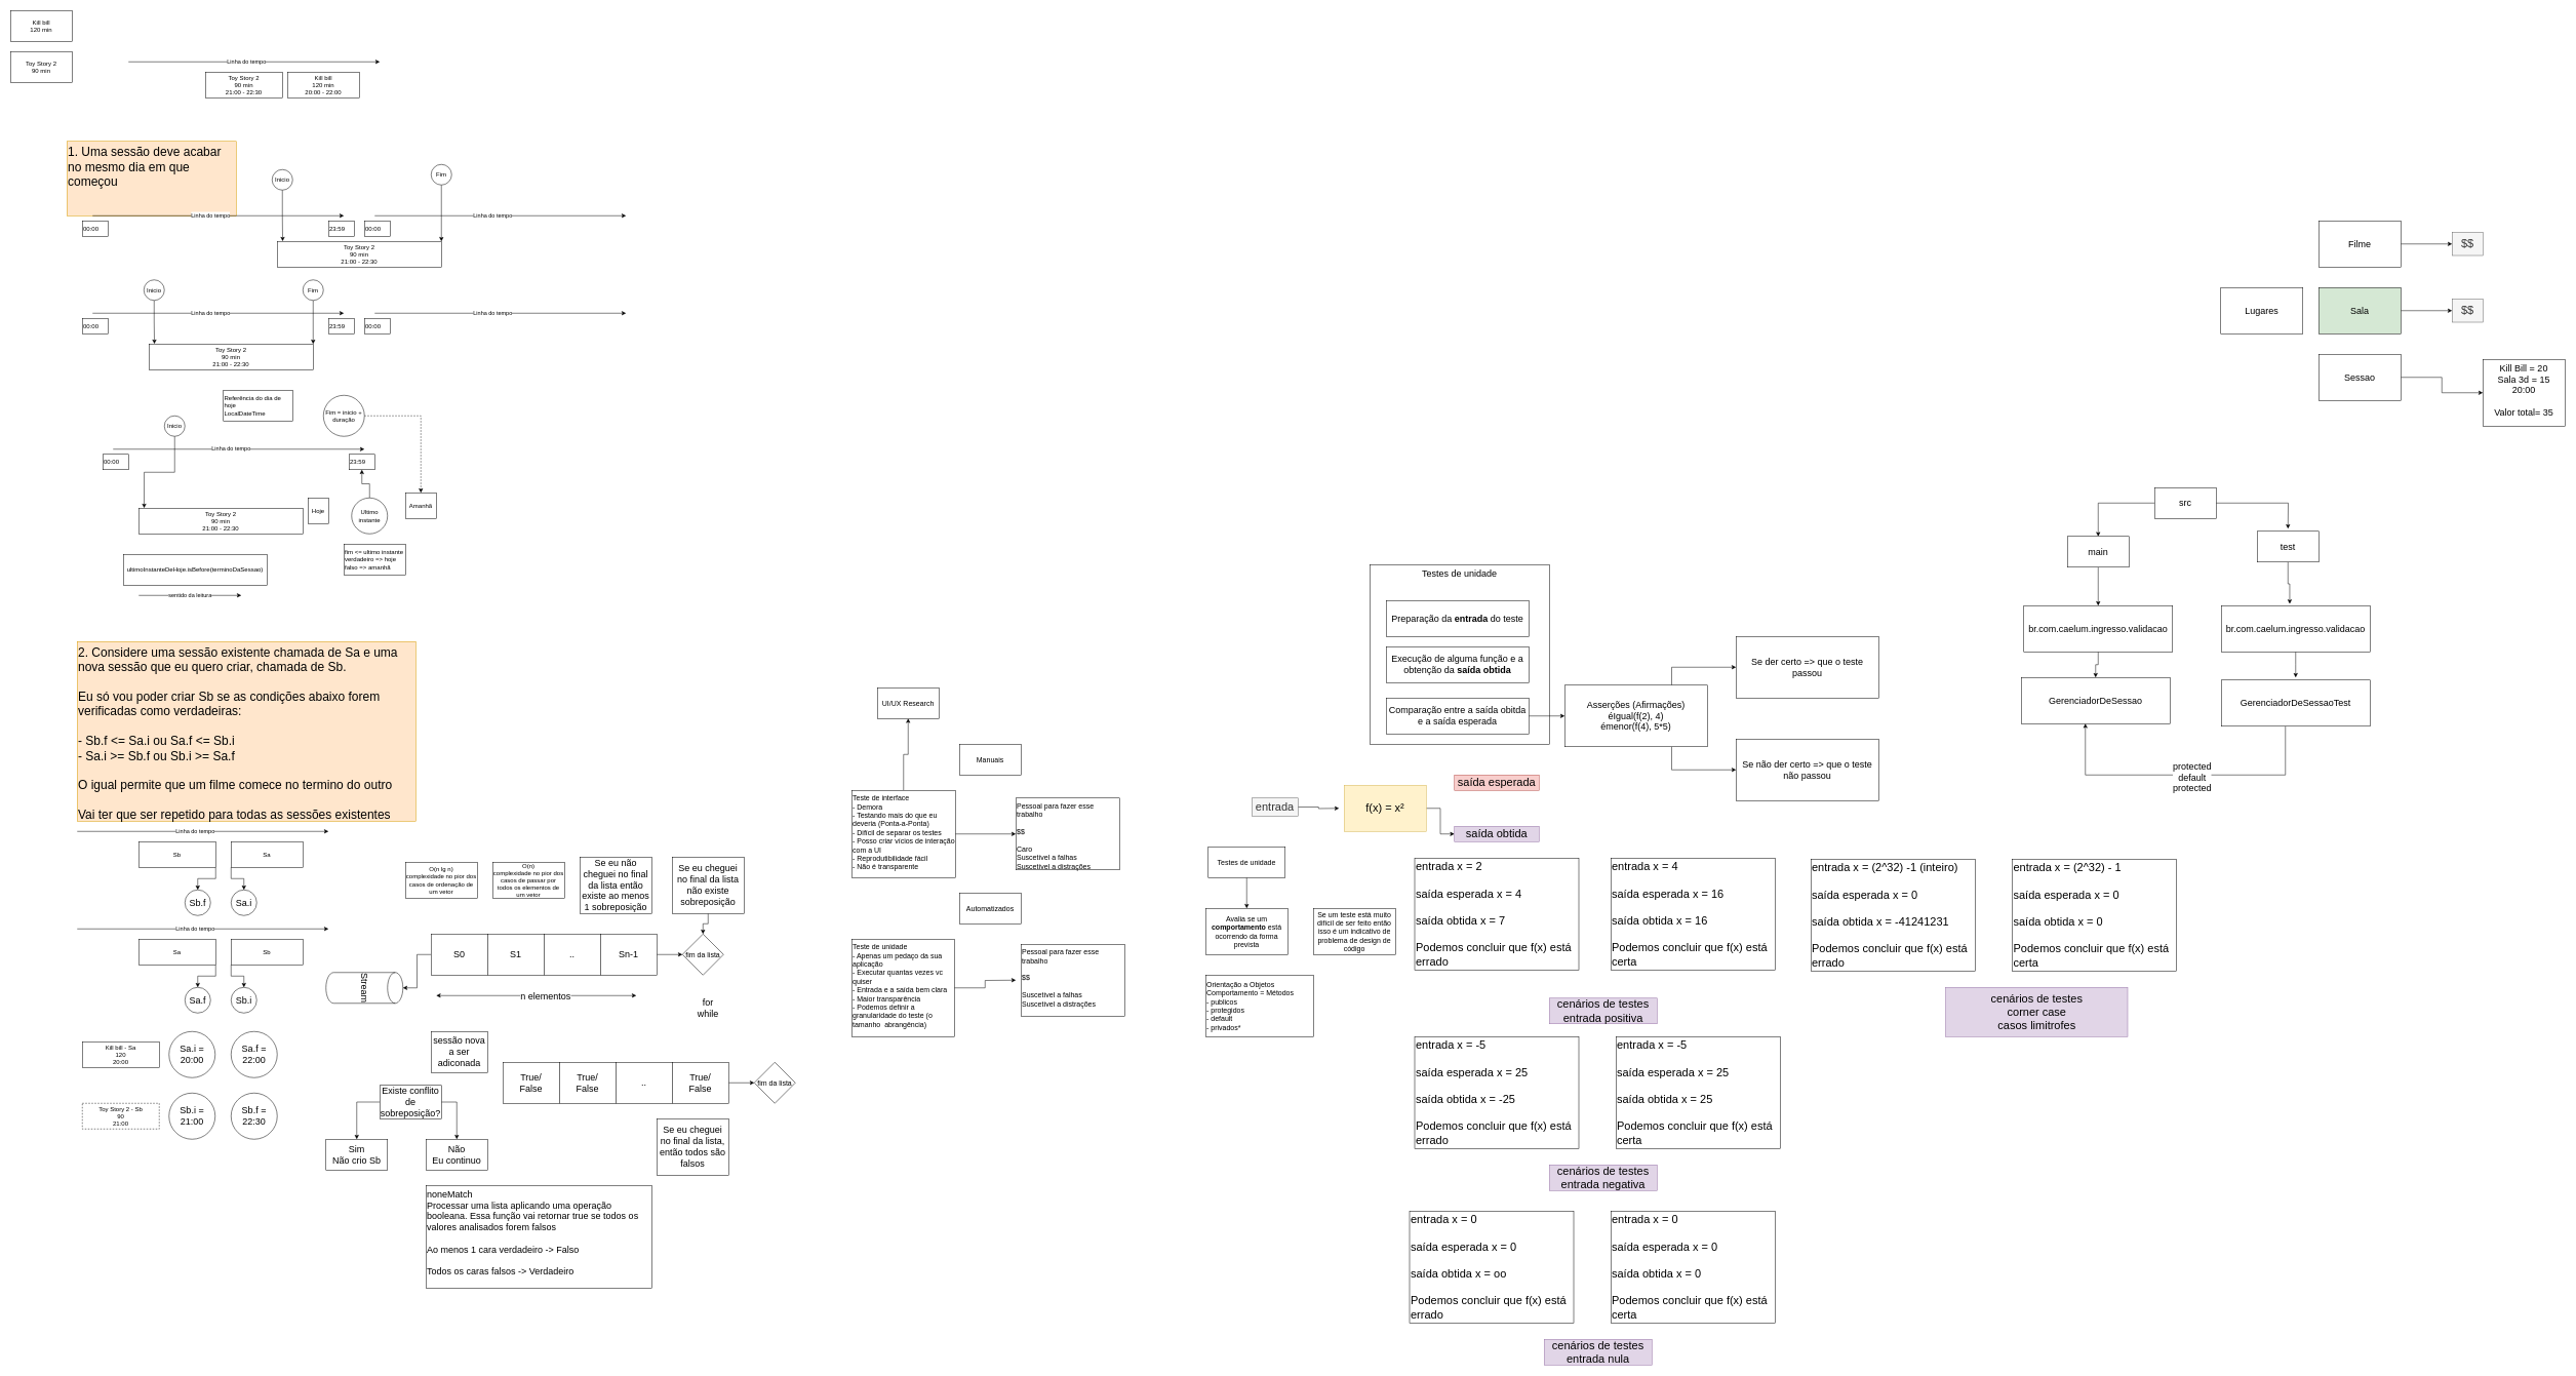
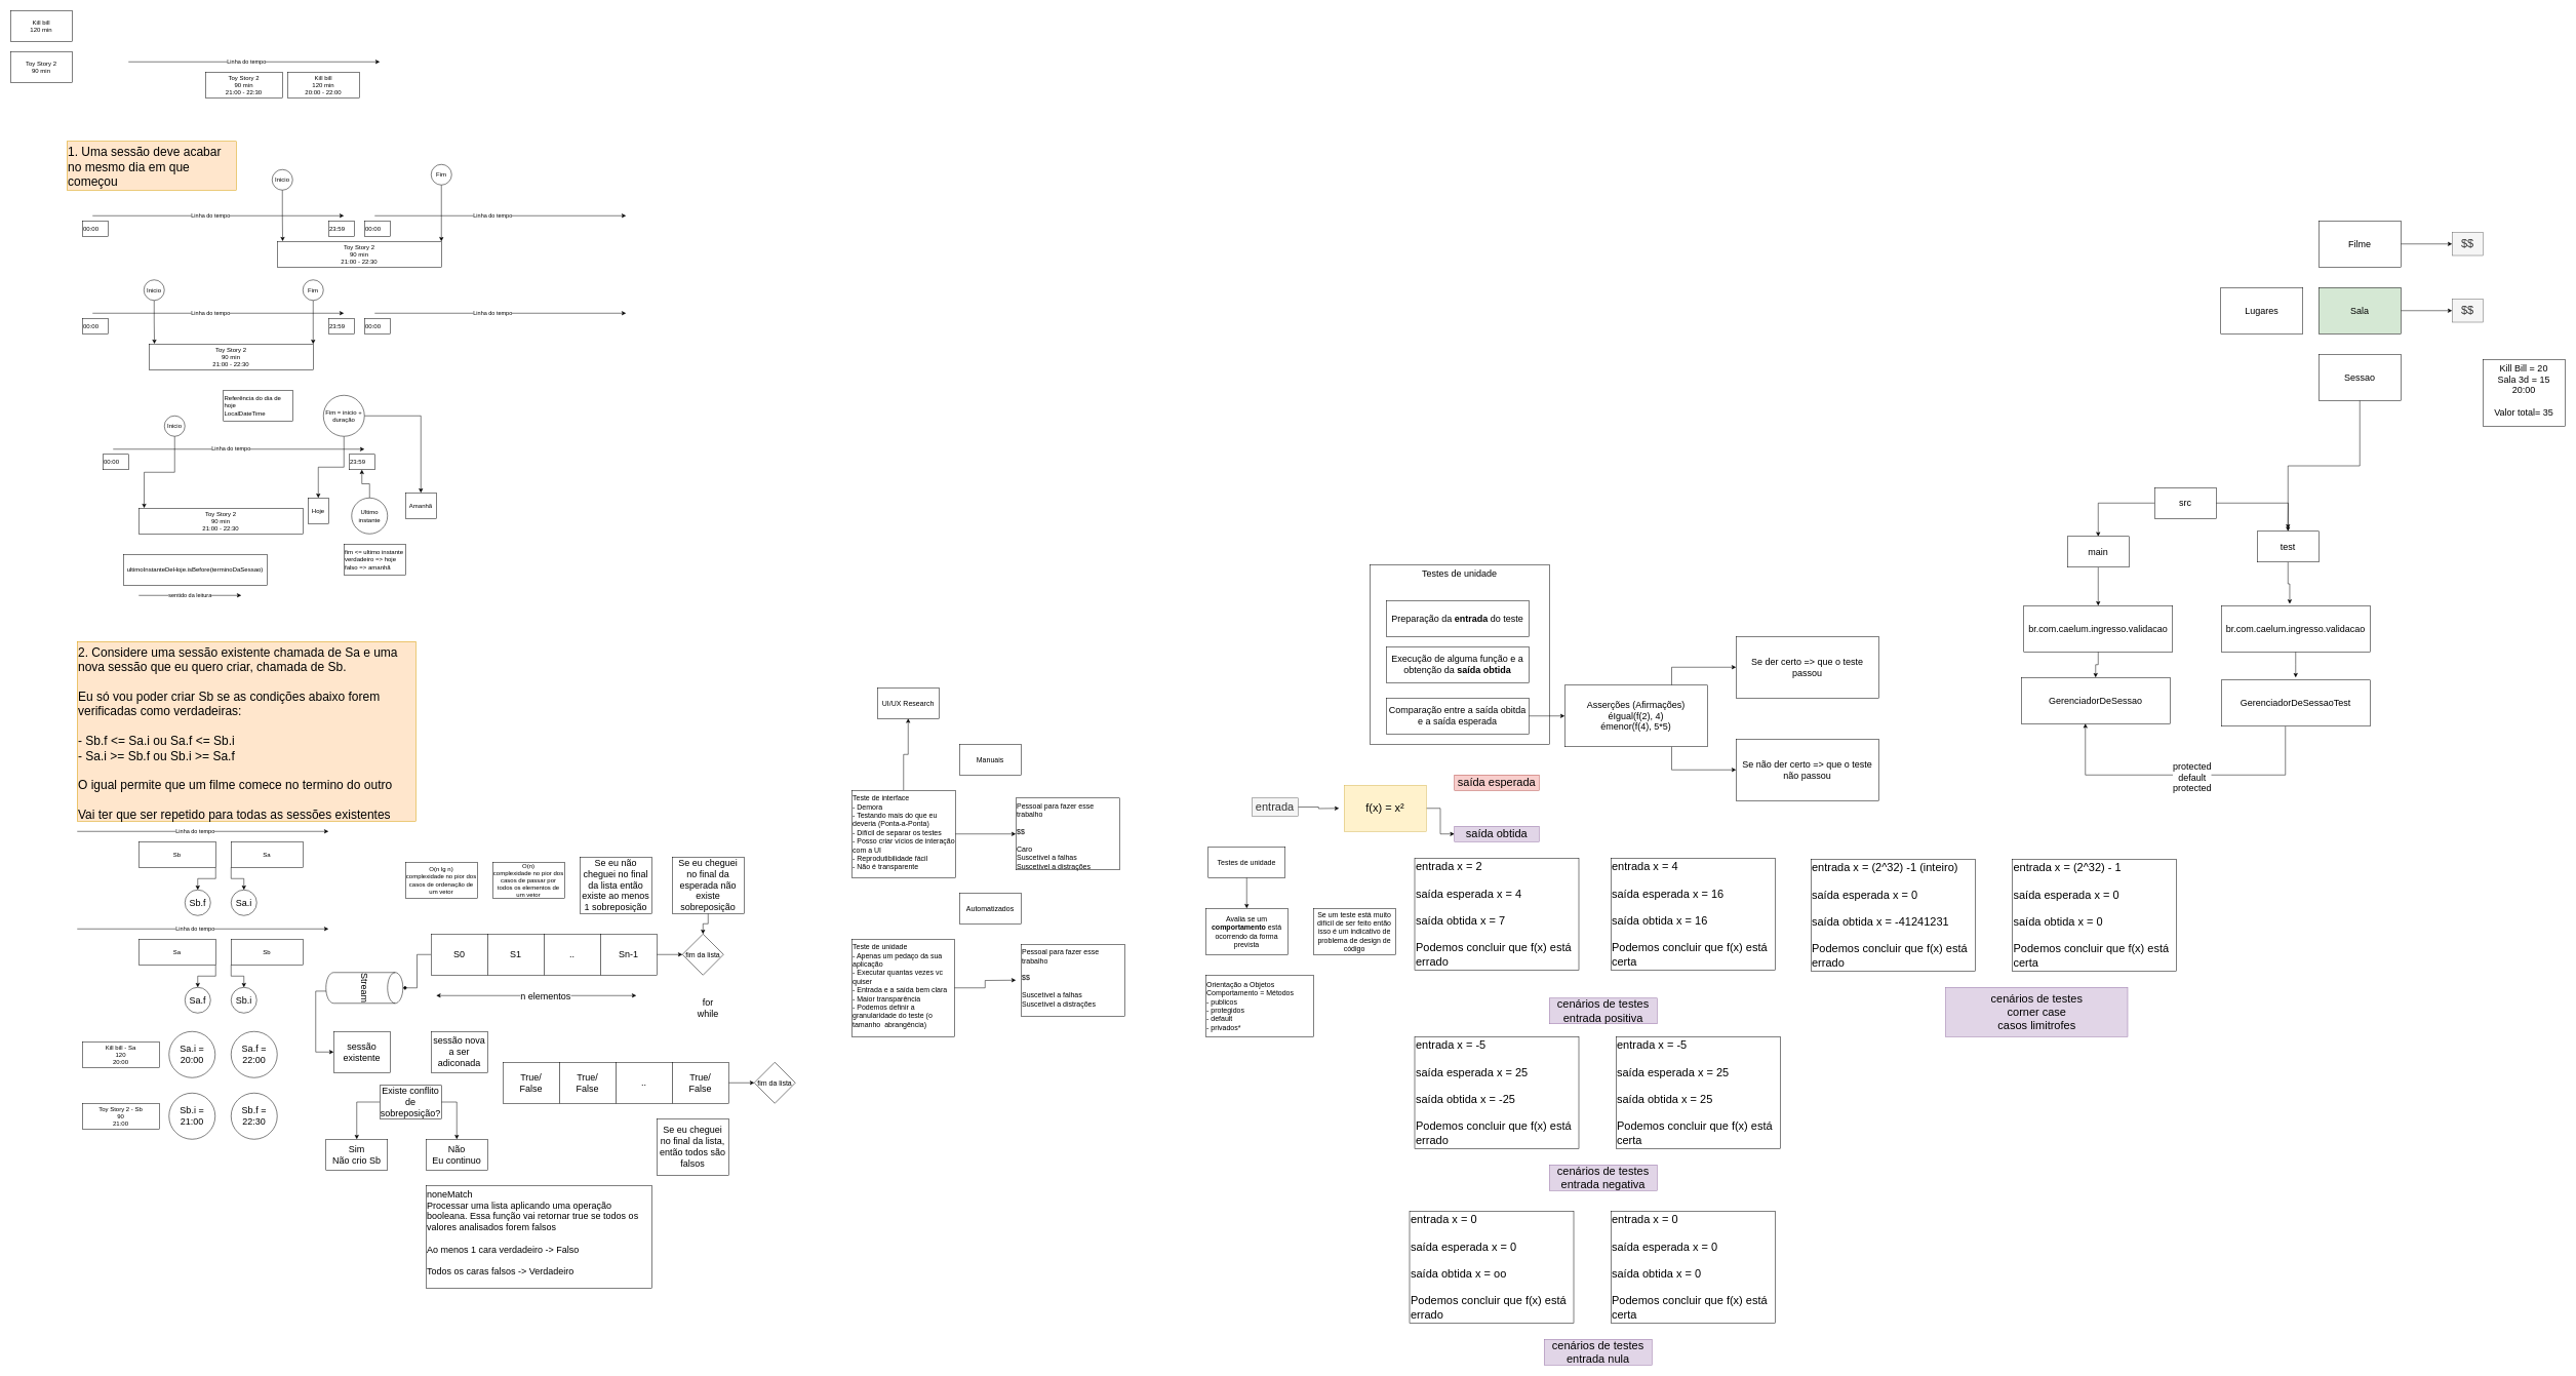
- <mxCell id="8" value="1. Uma sessão deve acabar no mesmo dia em que começou" style="rounded=0;whiteSpace=wrap;html=1;verticalAlign=top;align=left;fontSize=24;fillColor=#ffe6cc;strokeColor=#d79b00;" parent="1" vertex="1"><mxGeometry x="130" y="275" width="330" height="145" as="geometry" /></mxCell>
+ <mxCell id="8" value="1. Uma sessão deve acabar no mesmo dia em que começou" style="rounded=0;whiteSpace=wrap;html=1;verticalAlign=top;align=left;fontSize=24;fillColor=#ffe6cc;strokeColor=#d79b00;" parent="1" vertex="1"><mxGeometry x="130" y="275" width="330" height="95" as="geometry" /></mxCell>
- <mxCell id="168" style="edgeStyle=orthogonalEdgeStyle;rounded=0;orthogonalLoop=1;jettySize=auto;html=1;entryX=0;entryY=0.5;entryDx=0;entryDy=0;startArrow=none;startFill=0;endArrow=classic;endFill=1;fontSize=22;" parent="1" source="169" target="173" edge="1"><mxGeometry relative="1" as="geometry" /></mxCell>
+ <mxCell id="168" style="edgeStyle=orthogonalEdgeStyle;rounded=0;orthogonalLoop=1;jettySize=auto;html=1;startArrow=none;startFill=0;endArrow=classic;endFill=1;fontSize=22;" parent="1" source="169" target="155" edge="1"><mxGeometry relative="1" as="geometry" /></mxCell>
- <mxCell id="41" style="edgeStyle=orthogonalEdgeStyle;rounded=0;orthogonalLoop=1;jettySize=auto;html=1;entryX=0.5;entryY=0;entryDx=0;entryDy=0;dashed=1;" parent="1" source="42" target="47" edge="1"><mxGeometry relative="1" as="geometry" /></mxCell>
+ <mxCell id="41" style="edgeStyle=orthogonalEdgeStyle;rounded=0;orthogonalLoop=1;jettySize=auto;html=1;entryX=0.5;entryY=0;entryDx=0;entryDy=0;" parent="1" source="42" target="47" edge="1"><mxGeometry relative="1" as="geometry" /></mxCell>
+ <mxCell id="40" style="edgeStyle=orthogonalEdgeStyle;rounded=0;orthogonalLoop=1;jettySize=auto;html=1;entryX=0.5;entryY=0;entryDx=0;entryDy=0;" parent="1" source="42" target="46" edge="1"><mxGeometry relative="1" as="geometry"><mxPoint x="620" y="960" as="targetPoint" /></mxGeometry></mxCell>
- <mxCell id="95" value="Se eu cheguei no final da lista não existe sobreposição" style="rounded=0;whiteSpace=wrap;html=1;fontSize=18;align=center;" parent="1" vertex="1"><mxGeometry x="1310" y="1670" width="140" height="110" as="geometry" /></mxCell>
+ <mxCell id="95" value="Se eu cheguei no final da esperada não existe sobreposição" style="rounded=0;whiteSpace=wrap;html=1;fontSize=18;align=center;" parent="1" vertex="1"><mxGeometry x="1310" y="1670" width="140" height="110" as="geometry" /></mxCell>
- <mxCell id="76" style="edgeStyle=orthogonalEdgeStyle;rounded=0;orthogonalLoop=1;jettySize=auto;html=1;startArrow=none;startFill=0;endArrow=classic;endFill=1;fontSize=18;" parent="1" source="77" target="87" edge="1"><mxGeometry relative="1" as="geometry" /></mxCell>
+ <mxCell id="76" style="edgeStyle=orthogonalEdgeStyle;rounded=0;orthogonalLoop=1;jettySize=auto;html=1;startArrow=none;startFill=0;endArrow=diamond;endFill=1;fontSize=18;" parent="1" source="77" target="87" edge="1"><mxGeometry relative="1" as="geometry" /></mxCell>
+ <mxCell id="86" style="edgeStyle=orthogonalEdgeStyle;rounded=0;orthogonalLoop=1;jettySize=auto;html=1;entryX=0;entryY=0.5;entryDx=0;entryDy=0;startArrow=none;startFill=0;endArrow=classic;endFill=1;fontSize=18;exitX=0.606;exitY=0.995;exitDx=0;exitDy=0;exitPerimeter=0;" parent="1" source="87" target="88" edge="1"><mxGeometry relative="1" as="geometry" /></mxCell>
+ <mxCell id="88" value="sessão existente" style="rounded=0;whiteSpace=wrap;html=1;fontSize=18;align=center;" parent="1" vertex="1"><mxGeometry x="650" y="2010" width="110" height="80" as="geometry" /></mxCell>
- <mxCell id="71" value="Toy Story 2 - Sb&lt;br&gt;90&lt;br&gt;21:00" style="rounded=0;whiteSpace=wrap;html=1;dashed=1;" parent="1" vertex="1"><mxGeometry x="160" y="2150" width="150" height="50" as="geometry" /></mxCell>
+ <mxCell id="71" value="Toy Story 2 - Sb&lt;br&gt;90&lt;br&gt;21:00" style="rounded=0;whiteSpace=wrap;html=1;" parent="1" vertex="1"><mxGeometry x="160" y="2150" width="150" height="50" as="geometry" /></mxCell>
